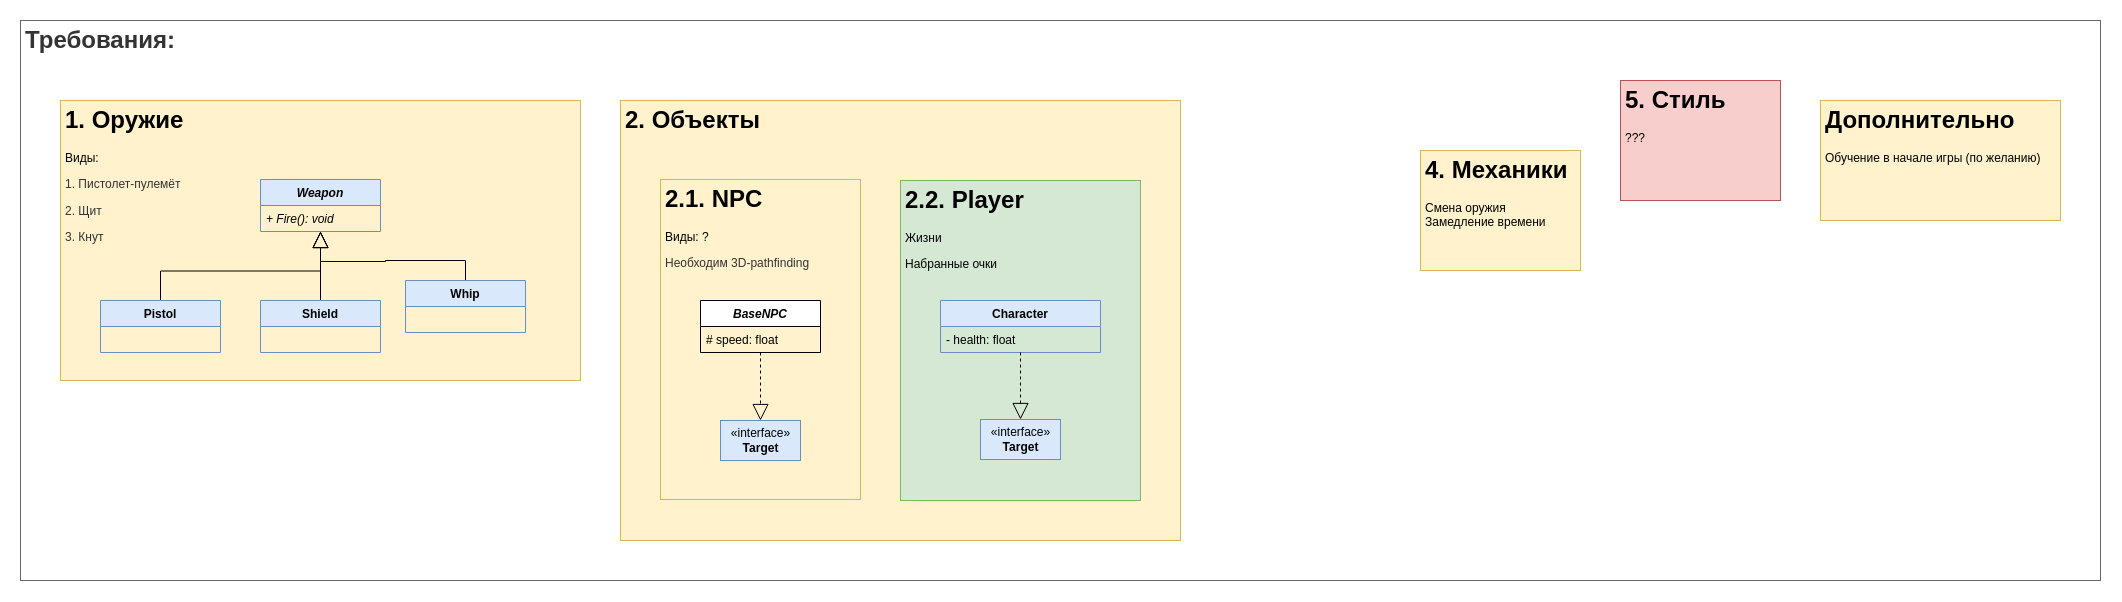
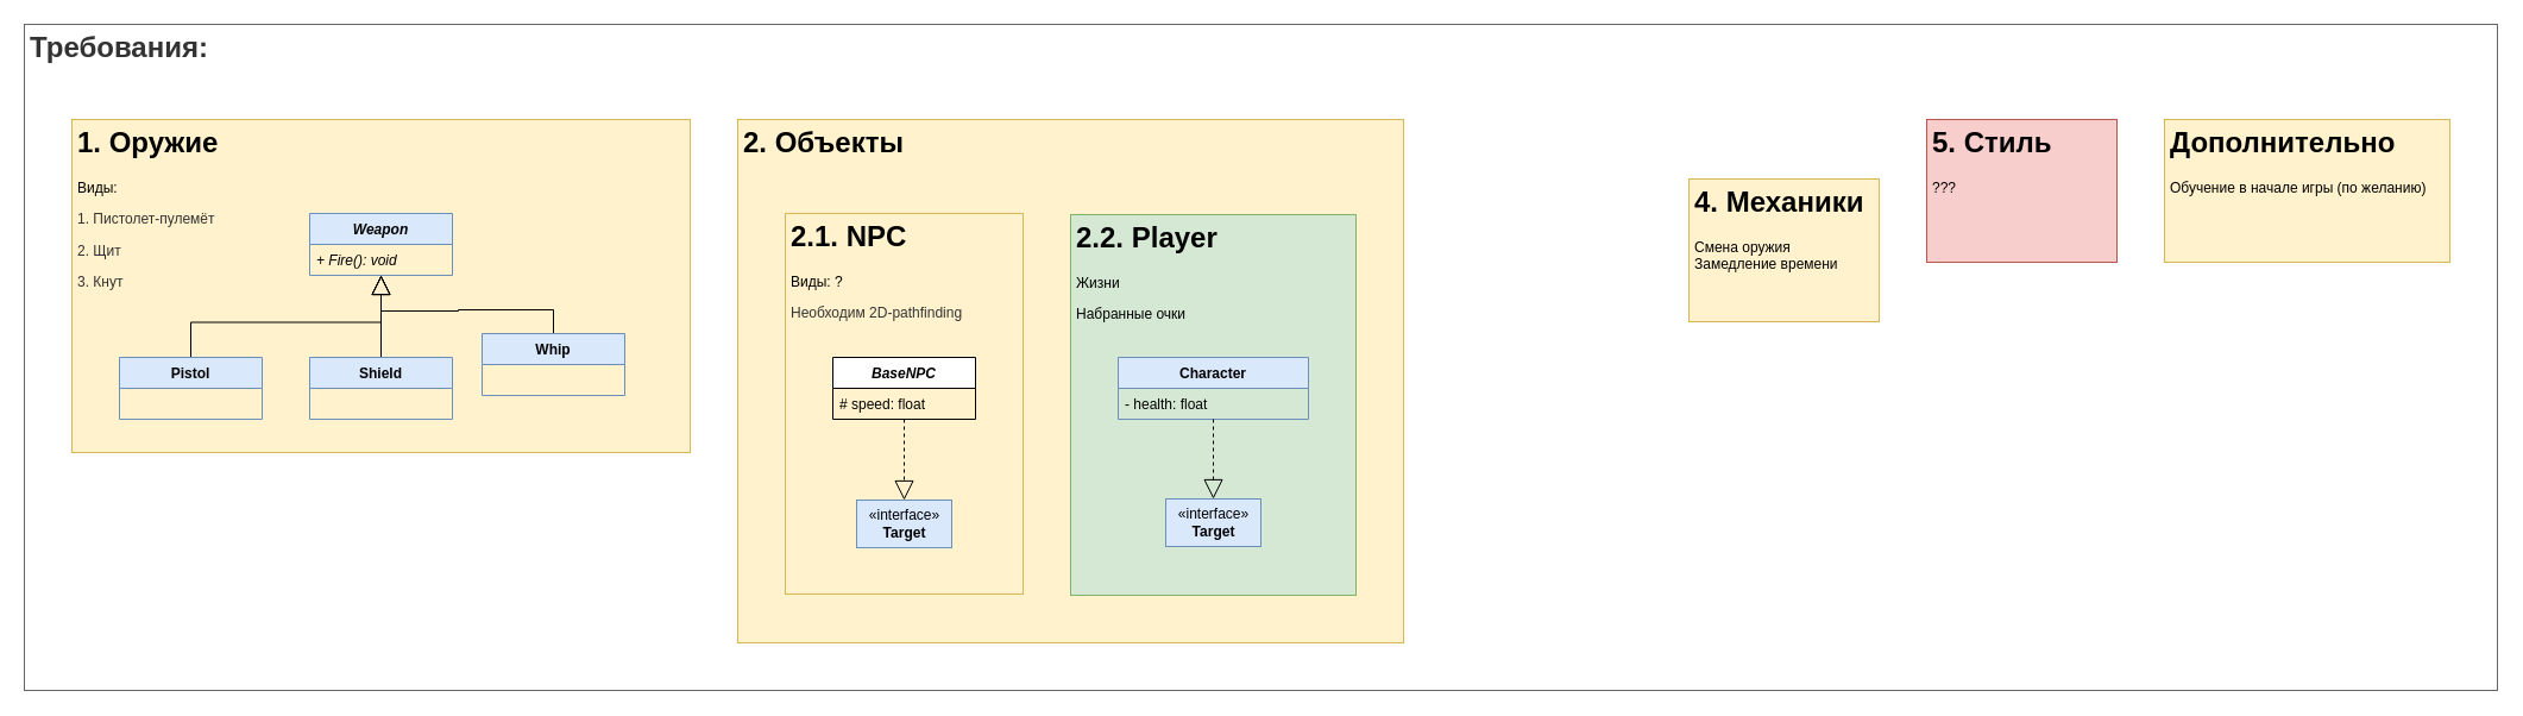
- <mxCell id="7" value="&lt;h1&gt;5. Стиль&lt;/h1&gt;&lt;div&gt;???&lt;/div&gt;" style="text;html=1;strokeColor=#b85450;fillColor=#f8cecc;spacing=5;spacingTop=-20;whiteSpace=wrap;overflow=hidden;rounded=0;fontStyle=0" vertex="1" parent="1"><mxGeometry x="1620" y="80" width="160" height="120" as="geometry" /></mxCell>
+ <mxCell id="7" value="&lt;h1&gt;5. Стиль&lt;/h1&gt;&lt;div&gt;???&lt;/div&gt;" style="text;html=1;strokeColor=#b85450;fillColor=#f8cecc;spacing=5;spacingTop=-20;whiteSpace=wrap;overflow=hidden;rounded=0;fontStyle=0" vertex="1" parent="1"><mxGeometry x="1620" y="100" width="160" height="120" as="geometry" /></mxCell>
- <mxCell id="18" value="&lt;h1&gt;2.1. NPC&lt;/h1&gt;&lt;p&gt;Виды: ?&lt;/p&gt;&lt;p&gt;&lt;span style=&quot;color: rgb(51 , 51 , 51)&quot;&gt;Необходим 3D-pathfinding&lt;/span&gt;&lt;br&gt;&lt;/p&gt;&lt;p&gt;&lt;span style=&quot;color: rgb(51 , 51 , 51)&quot;&gt;&lt;br&gt;&lt;/span&gt;&lt;/p&gt;" style="text;html=1;strokeColor=#d6b656;fillColor=#fff2cc;spacing=5;spacingTop=-20;whiteSpace=wrap;overflow=hidden;rounded=0;" vertex="1" parent="17"><mxGeometry width="200" height="320" as="geometry" /></mxCell>
+ <mxCell id="18" value="&lt;h1&gt;2.1. NPC&lt;/h1&gt;&lt;p&gt;Виды: ?&lt;/p&gt;&lt;p&gt;&lt;span style=&quot;color: rgb(51 , 51 , 51)&quot;&gt;Необходим 2D-pathfinding&lt;/span&gt;&lt;br&gt;&lt;/p&gt;&lt;p&gt;&lt;span style=&quot;color: rgb(51 , 51 , 51)&quot;&gt;&lt;br&gt;&lt;/span&gt;&lt;/p&gt;" style="text;html=1;strokeColor=#d6b656;fillColor=#fff2cc;spacing=5;spacingTop=-20;whiteSpace=wrap;overflow=hidden;rounded=0;" vertex="1" parent="17"><mxGeometry width="200" height="320" as="geometry" /></mxCell>
